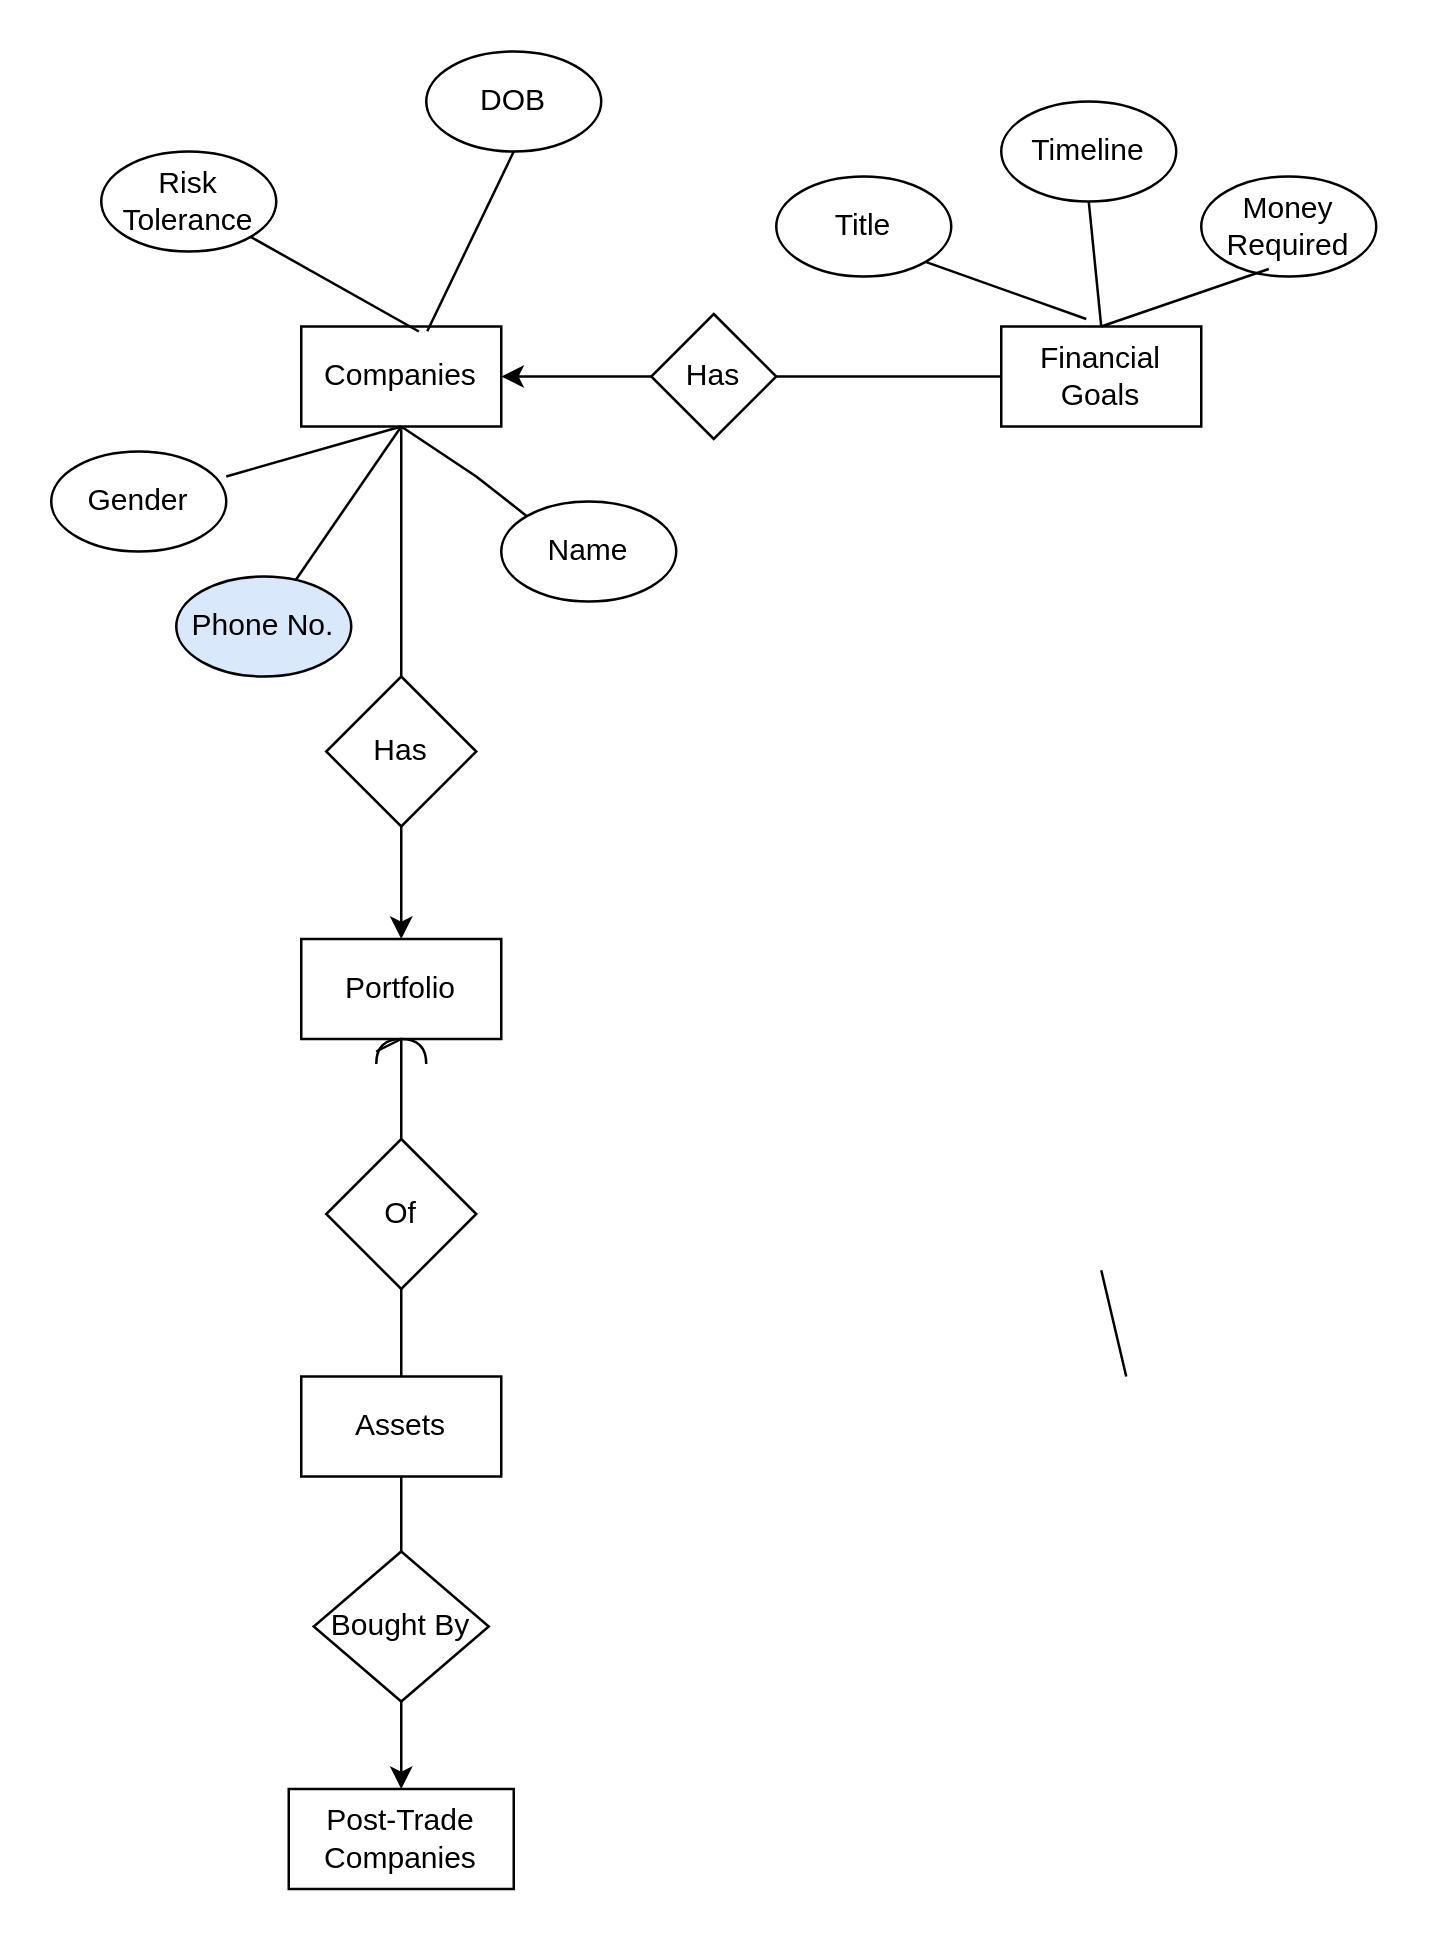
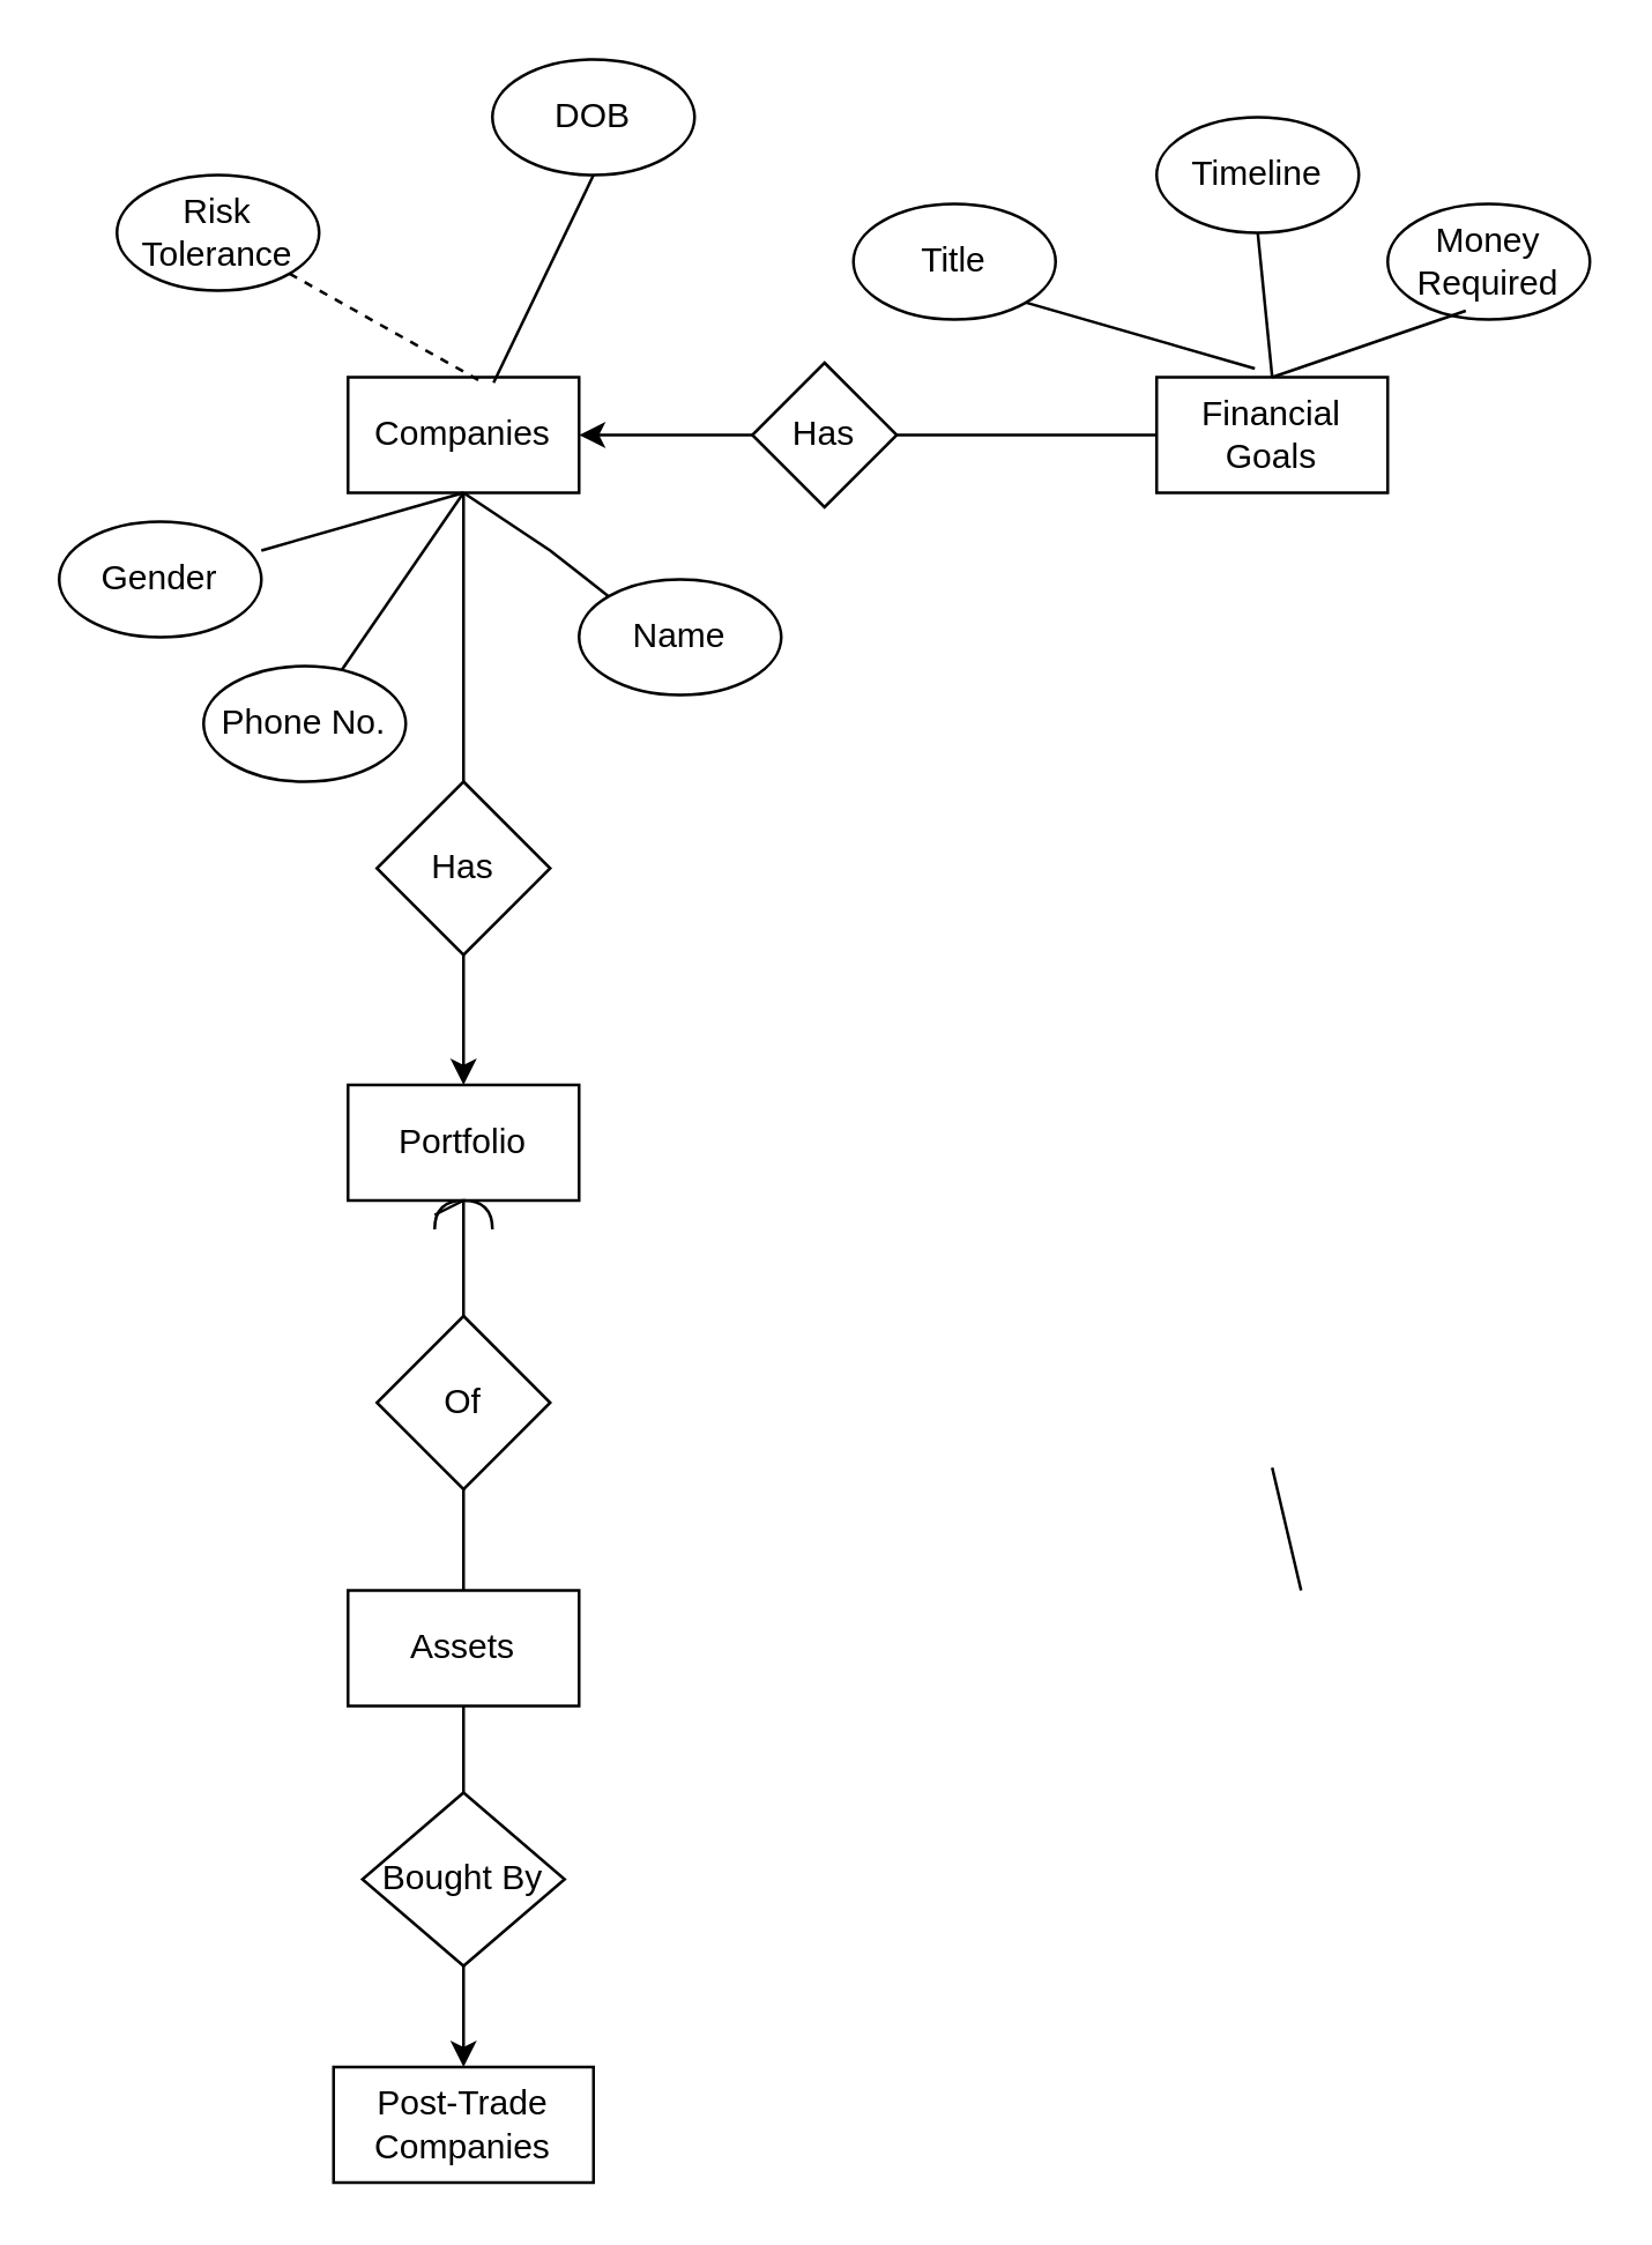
- <mxCell id="14" value="Title" style="ellipse;whiteSpace=wrap;html=1;" parent="1" vertex="1"><mxGeometry x="310" y="70" width="70" height="40" as="geometry" /></mxCell>
+ <mxCell id="14" value="Title" style="ellipse;whiteSpace=wrap;html=1;" parent="1" vertex="1"><mxGeometry x="295" y="70" width="70" height="40" as="geometry" /></mxCell>
- <mxCell id="12" value="" style="endArrow=none;html=1;rounded=0;entryX=0.588;entryY=0.05;entryDx=0;entryDy=0;entryPerimeter=0;exitX=1;exitY=1;exitDx=0;exitDy=0;" parent="1" source="11" target="2" edge="1"><mxGeometry width="50" height="50" relative="1" as="geometry"><mxPoint x="150" y="240" as="sourcePoint" /><mxPoint x="200" y="190" as="targetPoint" /></mxGeometry></mxCell>
+ <mxCell id="12" value="" style="endArrow=none;html=1;rounded=0;entryX=0.588;entryY=0.05;entryDx=0;entryDy=0;entryPerimeter=0;exitX=1;exitY=1;exitDx=0;exitDy=0;dashed=1;" parent="1" source="11" target="2" edge="1"><mxGeometry width="50" height="50" relative="1" as="geometry"><mxPoint x="150" y="240" as="sourcePoint" /><mxPoint x="200" y="190" as="targetPoint" /></mxGeometry></mxCell>
- <mxCell id="3" value="Phone No." style="ellipse;whiteSpace=wrap;html=1;fillColor=#dae8fc;" parent="1" vertex="1"><mxGeometry x="70" y="230" width="70" height="40" as="geometry" /></mxCell>
+ <mxCell id="3" value="Phone No." style="ellipse;whiteSpace=wrap;html=1;" parent="1" vertex="1"><mxGeometry x="70" y="230" width="70" height="40" as="geometry" /></mxCell>
